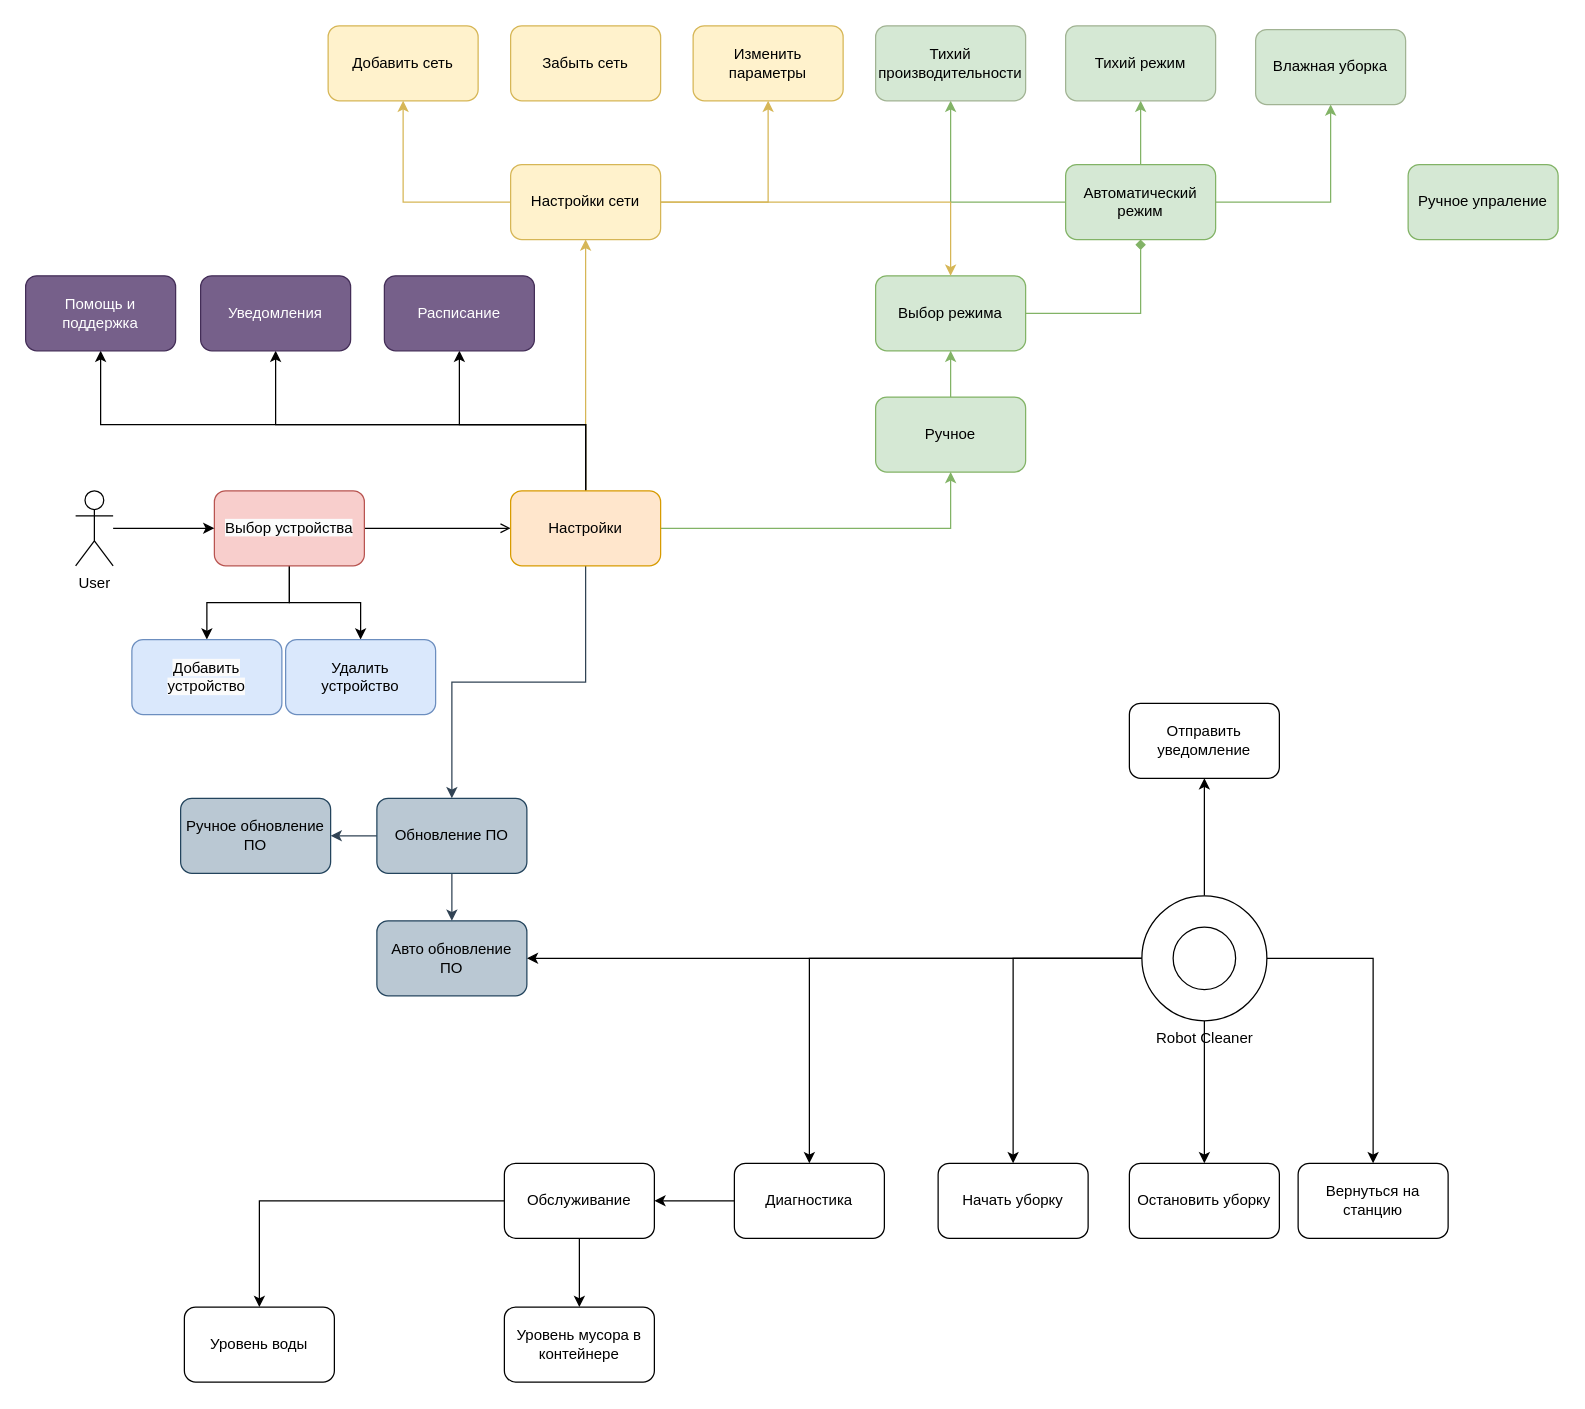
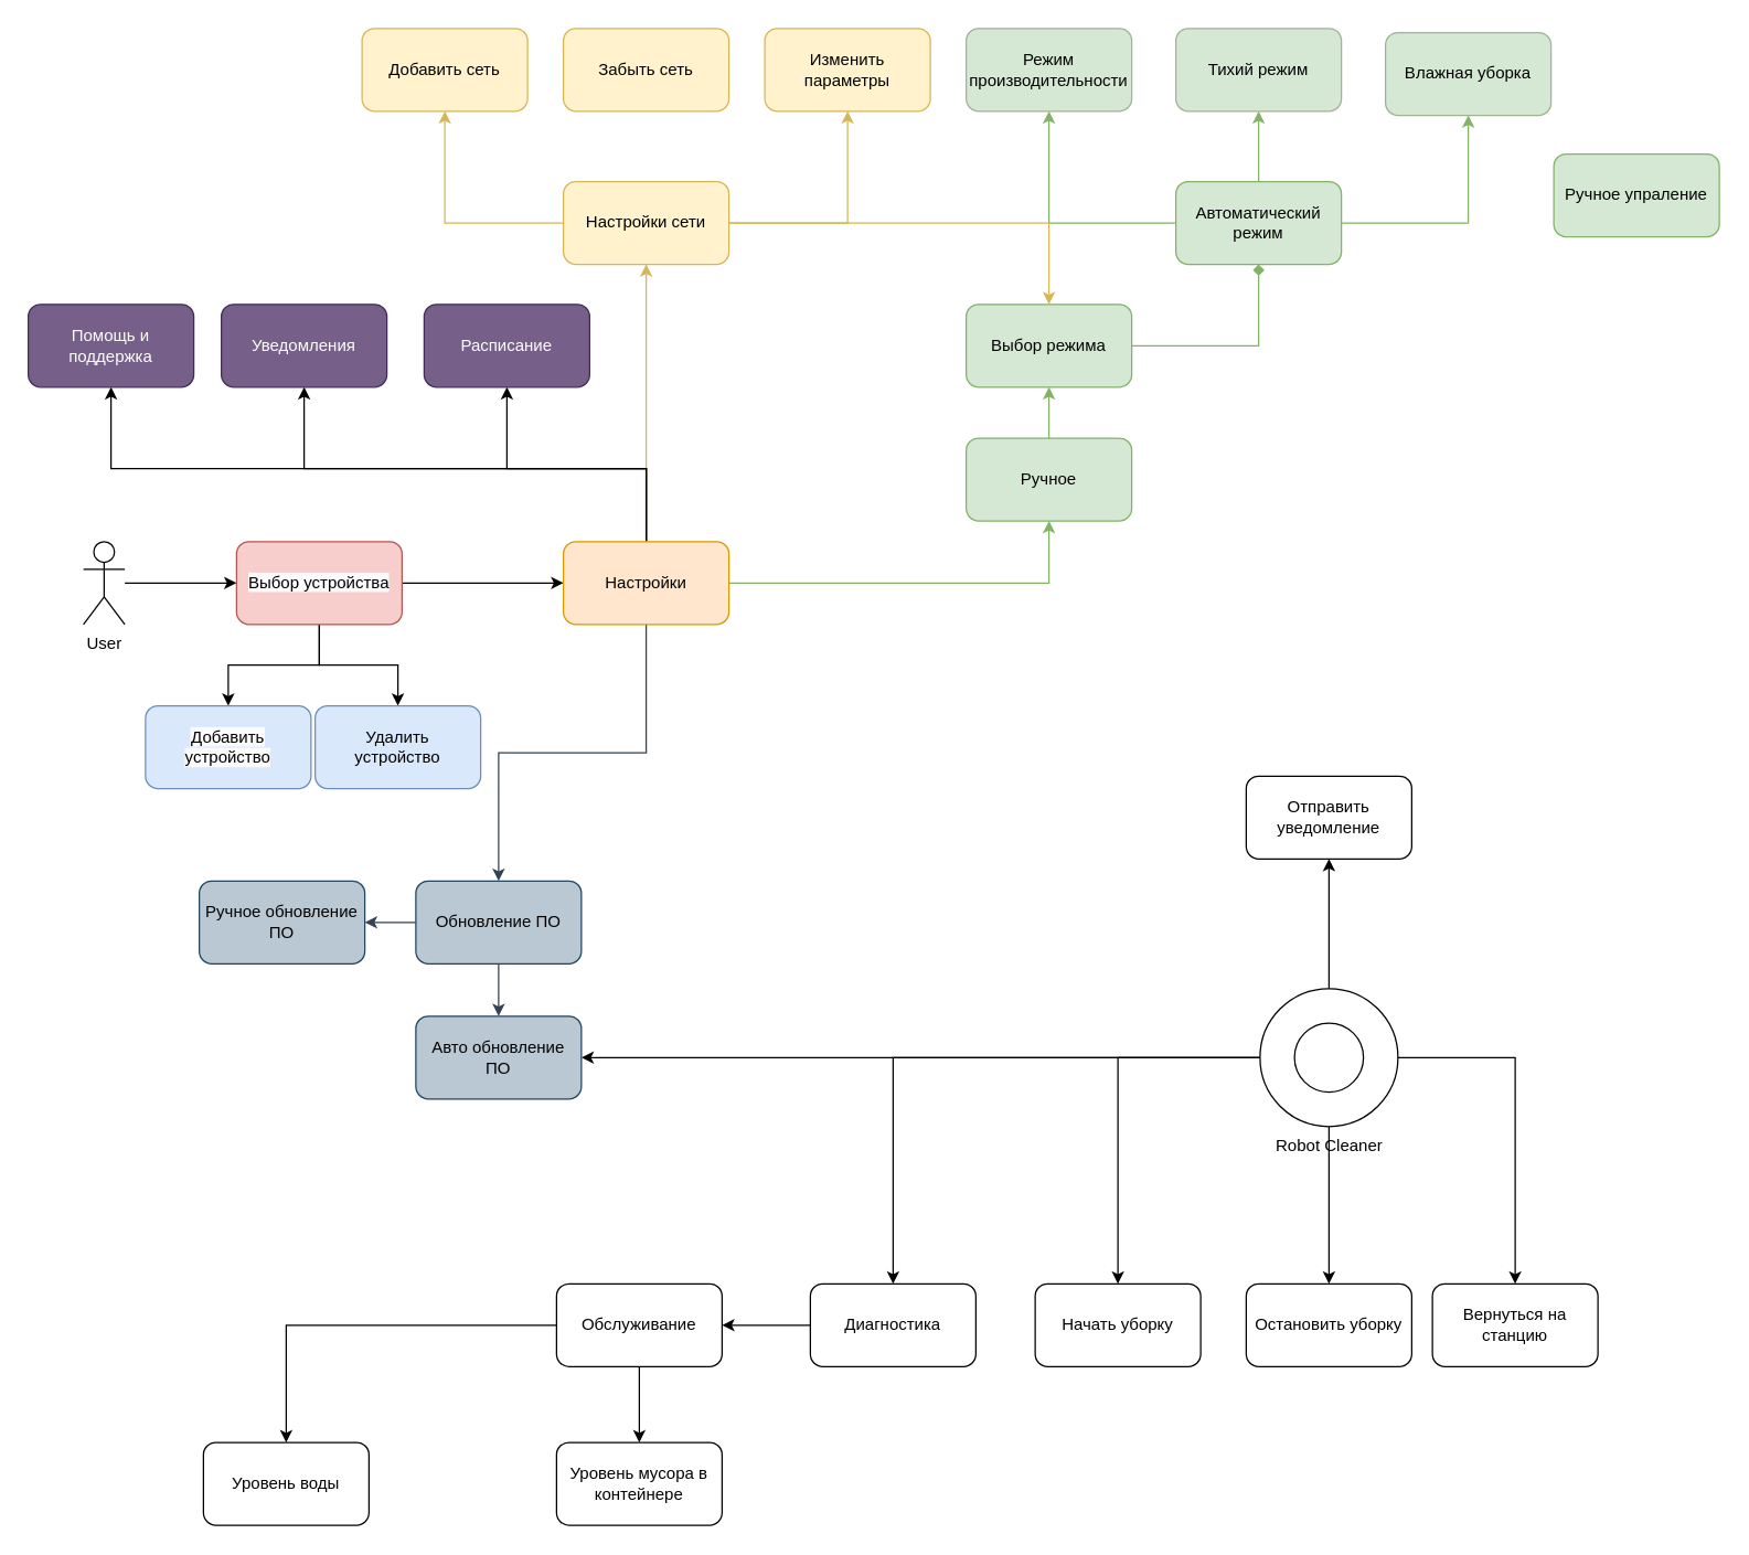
- <mxCell id="39" value="Тихий производительности" style="rounded=1;whiteSpace=wrap;html=1;fillColor=#d5e8d4;strokeColor=#A1B393;" vertex="1" parent="1"><mxGeometry x="700" y="20" width="120" height="60" as="geometry" /></mxCell>
+ <mxCell id="39" value="Режим производительности" style="rounded=1;whiteSpace=wrap;html=1;fillColor=#d5e8d4;strokeColor=#A1B393;" vertex="1" parent="1"><mxGeometry x="700" y="20" width="120" height="60" as="geometry" /></mxCell>
- <mxCell id="33" value="Ручное упраление" style="rounded=1;whiteSpace=wrap;html=1;fillColor=#d5e8d4;strokeColor=#82b366;" vertex="1" parent="1"><mxGeometry x="1126" y="131" width="120" height="60" as="geometry" /></mxCell>
+ <mxCell id="33" value="Ручное упраление" style="rounded=1;whiteSpace=wrap;html=1;fillColor=#d5e8d4;strokeColor=#82b366;" vertex="1" parent="1"><mxGeometry x="1126" y="111" width="120" height="60" as="geometry" /></mxCell>
- <mxCell id="17" style="edgeStyle=orthogonalEdgeStyle;rounded=0;orthogonalLoop=1;jettySize=auto;html=1;endArrow=open;" edge="1" parent="1" source="18" target="28"><mxGeometry relative="1" as="geometry" /></mxCell>
+ <mxCell id="17" style="edgeStyle=orthogonalEdgeStyle;rounded=0;orthogonalLoop=1;jettySize=auto;html=1;" edge="1" parent="1" source="18" target="28"><mxGeometry relative="1" as="geometry" /></mxCell>
